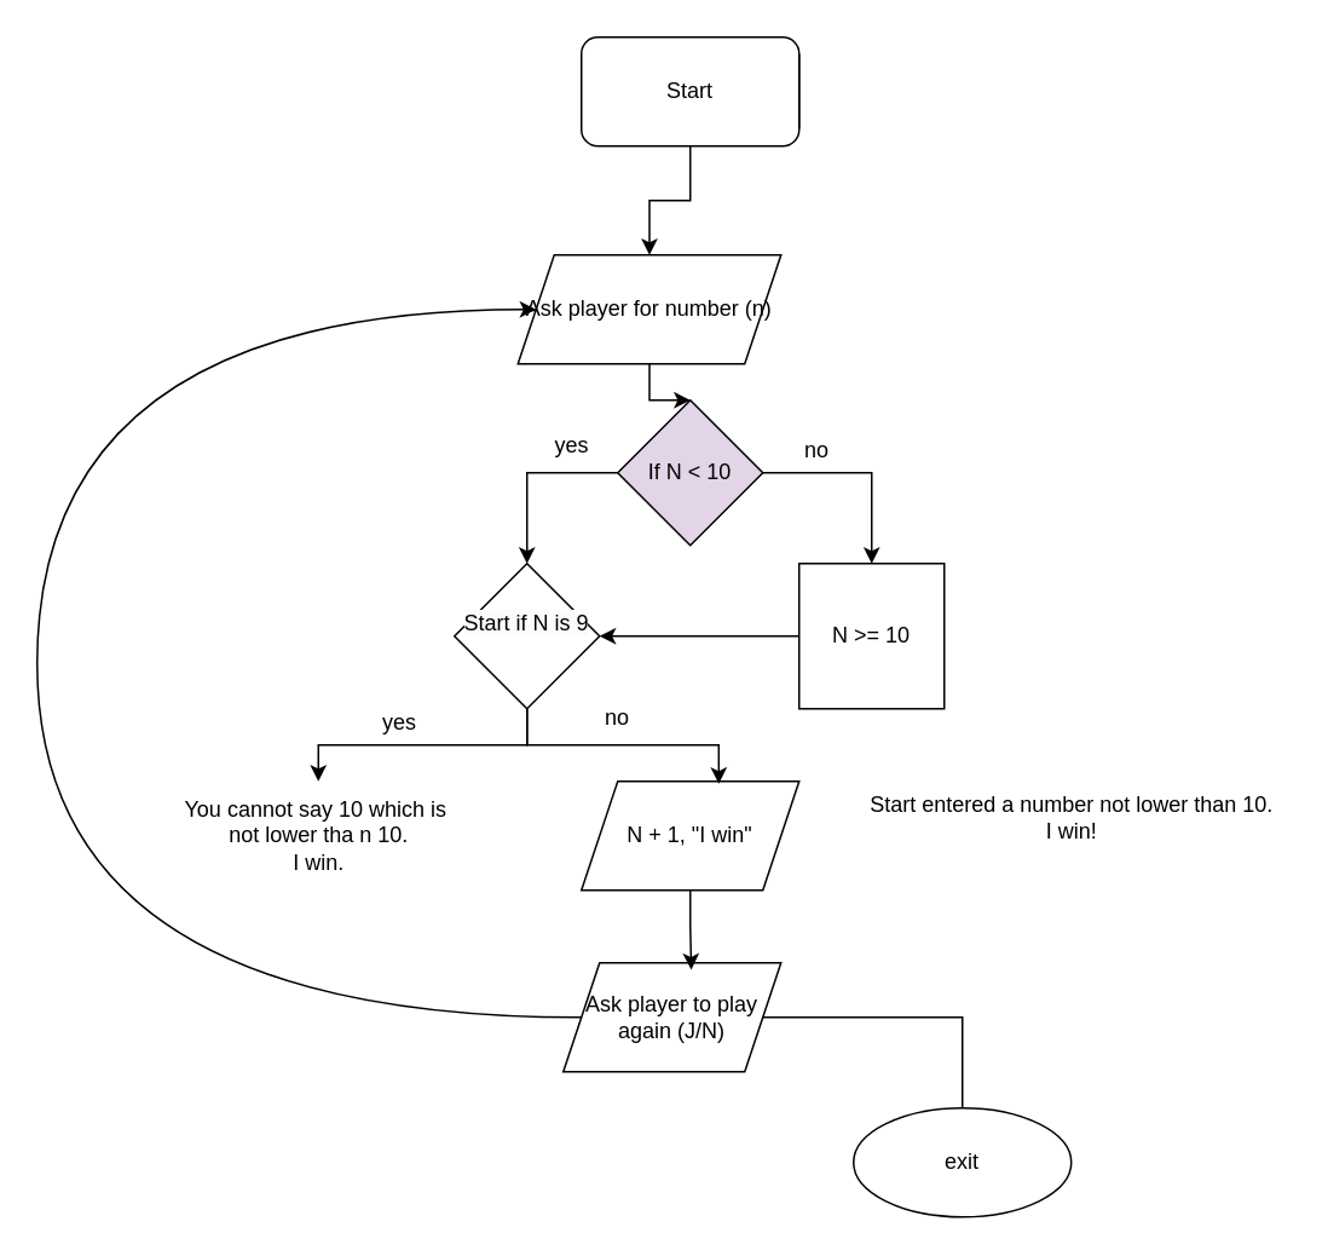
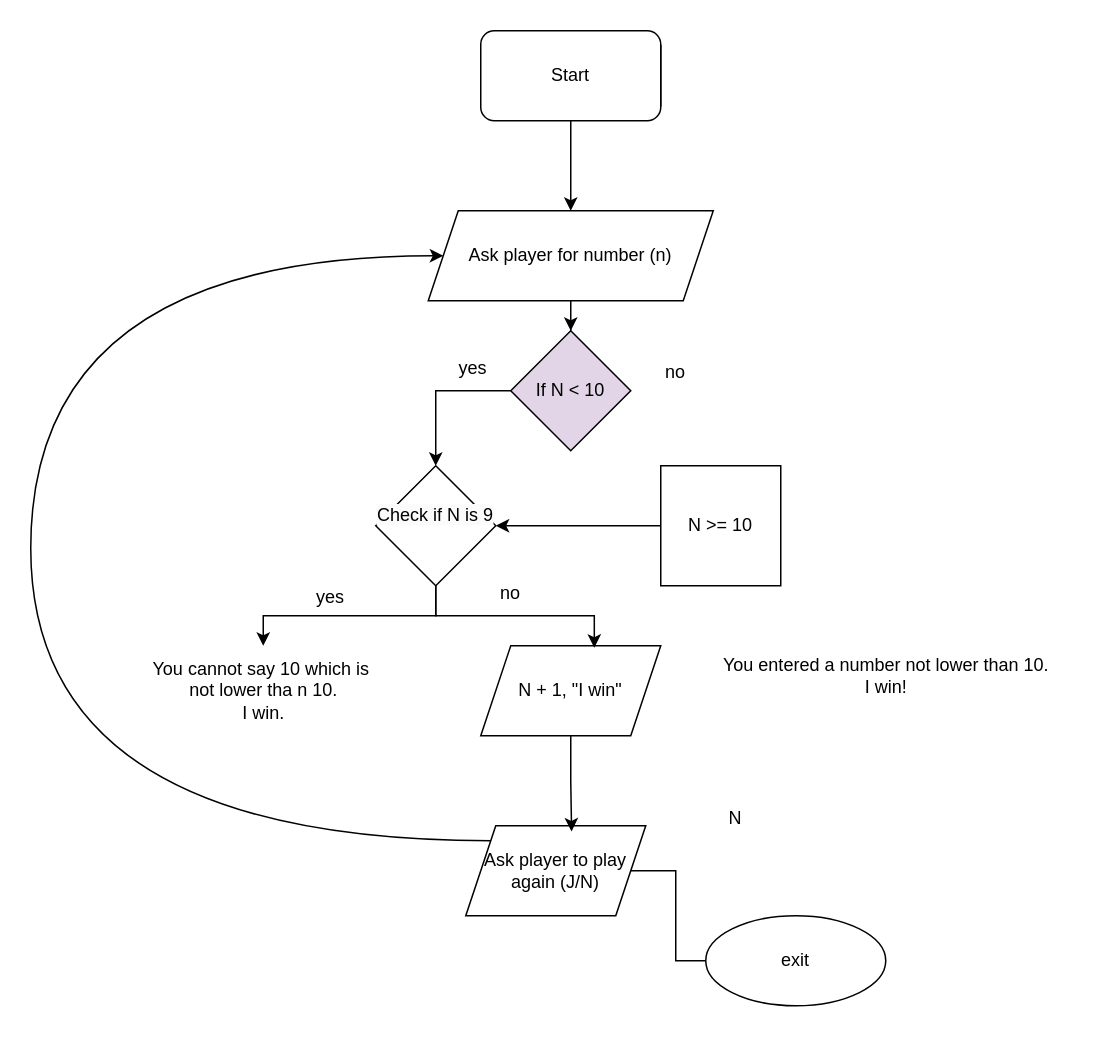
- <mxCell id="8" value="Ask player for number (n)" style="shape=parallelogram;perimeter=parallelogramPerimeter;whiteSpace=wrap;html=1;fixedSize=1;" vertex="1" parent="1"><mxGeometry x="285" y="140" width="145" height="60" as="geometry" /></mxCell>
+ <mxCell id="8" value="Ask player for number (n)" style="shape=parallelogram;perimeter=parallelogramPerimeter;whiteSpace=wrap;html=1;fixedSize=1;" vertex="1" parent="1"><mxGeometry x="285" y="140" width="190" height="60" as="geometry" /></mxCell>
- <mxCell id="10" style="edgeStyle=orthogonalEdgeStyle;rounded=0;orthogonalLoop=1;jettySize=auto;html=1;entryX=0.5;entryY=0;entryDx=0;entryDy=0;" edge="1" parent="1" source="11" target="16"><mxGeometry relative="1" as="geometry" /></mxCell>
- <mxCell id="15" value="&#10;&lt;span style=&quot;color: rgb(0, 0, 0); font-family: Helvetica; font-size: 12px; font-style: normal; font-variant-ligatures: normal; font-variant-caps: normal; font-weight: 400; letter-spacing: normal; orphans: 2; text-align: center; text-indent: 0px; text-transform: none; widows: 2; word-spacing: 0px; -webkit-text-stroke-width: 0px; white-space: normal; background-color: rgb(251, 251, 251); text-decoration-thickness: initial; text-decoration-style: initial; text-decoration-color: initial; display: inline !important; float: none;&quot;&gt;Start if N is 9&lt;/span&gt;&#10;&#10;" style="rhombus;whiteSpace=wrap;html=1;" vertex="1" parent="1"><mxGeometry x="250" y="310" width="80" height="80" as="geometry" /></mxCell>
+ <mxCell id="15" value="&#10;&lt;span style=&quot;color: rgb(0, 0, 0); font-family: Helvetica; font-size: 12px; font-style: normal; font-variant-ligatures: normal; font-variant-caps: normal; font-weight: 400; letter-spacing: normal; orphans: 2; text-align: center; text-indent: 0px; text-transform: none; widows: 2; word-spacing: 0px; -webkit-text-stroke-width: 0px; white-space: normal; background-color: rgb(251, 251, 251); text-decoration-thickness: initial; text-decoration-style: initial; text-decoration-color: initial; display: inline !important; float: none;&quot;&gt;Check if N is 9&lt;/span&gt;&#10;&#10;" style="rhombus;whiteSpace=wrap;html=1;" vertex="1" parent="1"><mxGeometry x="250" y="310" width="80" height="80" as="geometry" /></mxCell>
- <mxCell id="3" value="Start entered a number not lower than 10.&lt;div&gt;I win!&lt;/div&gt;" style="text;html=1;align=center;verticalAlign=middle;resizable=0;points=[];autosize=1;strokeColor=none;fillColor=none;" parent="1" vertex="1"><mxGeometry x="470" y="430" width="240" height="40" as="geometry" /></mxCell>
+ <mxCell id="3" value="You entered a number not lower than 10.&lt;div&gt;I win!&lt;/div&gt;" style="text;html=1;align=center;verticalAlign=middle;resizable=0;points=[];autosize=1;strokeColor=none;fillColor=none;" parent="1" vertex="1"><mxGeometry x="470" y="430" width="240" height="40" as="geometry" /></mxCell>
+ <mxCell id="26" value="N" style="text;html=1;align=center;verticalAlign=middle;whiteSpace=wrap;rounded=0;" vertex="1" parent="1"><mxGeometry x="460" y="530" width="60" height="30" as="geometry" /></mxCell>
- <mxCell id="24" value="Ask player to play again (J/N)" style="shape=parallelogram;perimeter=parallelogramPerimeter;whiteSpace=wrap;html=1;fixedSize=1;" vertex="1" parent="1"><mxGeometry x="310" y="530" width="120" height="60" as="geometry" /></mxCell>
+ <mxCell id="24" value="Ask player to play again (J/N)" style="shape=parallelogram;perimeter=parallelogramPerimeter;whiteSpace=wrap;html=1;fixedSize=1;" vertex="1" parent="1"><mxGeometry x="310" y="550" width="120" height="60" as="geometry" /></mxCell>
